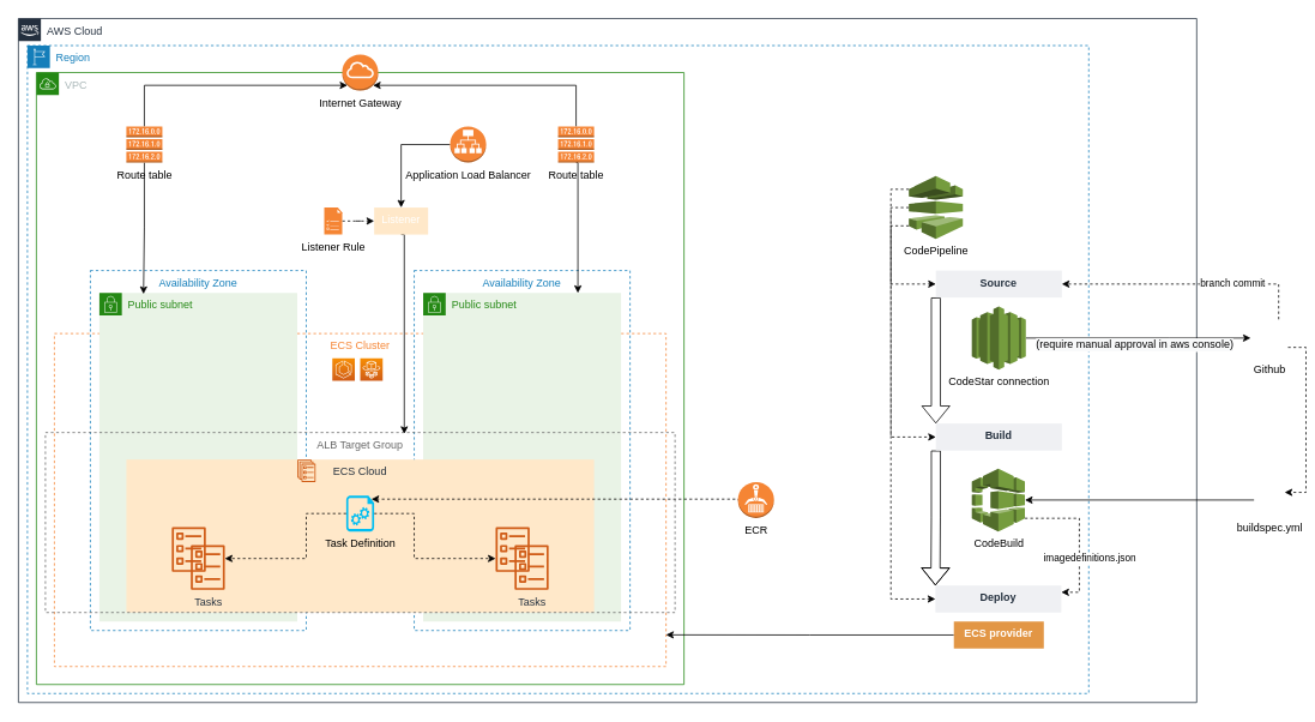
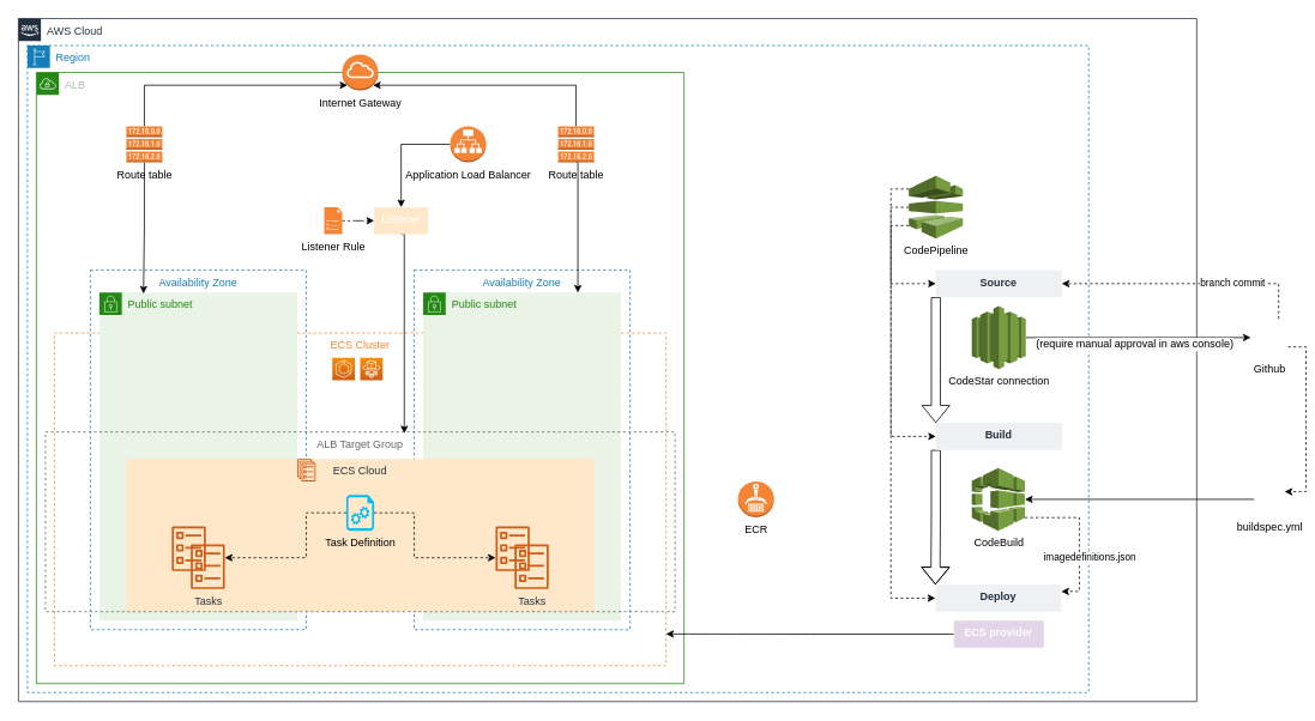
- <mxCell id="4" value="VPC" style="points=[[0,0],[0.25,0],[0.5,0],[0.75,0],[1,0],[1,0.25],[1,0.5],[1,0.75],[1,1],[0.75,1],[0.5,1],[0.25,1],[0,1],[0,0.75],[0,0.5],[0,0.25]];outlineConnect=0;gradientColor=none;html=1;whiteSpace=wrap;fontSize=12;fontStyle=0;shape=mxgraph.aws4.group;grIcon=mxgraph.aws4.group_vpc;strokeColor=#248814;fillColor=none;verticalAlign=top;align=left;spacingLeft=30;fontColor=#AAB7B8;dashed=0;" parent="1" vertex="1"><mxGeometry x="40" y="80" width="720" height="680" as="geometry" /></mxCell>
+ <mxCell id="4" value="ALB" style="points=[[0,0],[0.25,0],[0.5,0],[0.75,0],[1,0],[1,0.25],[1,0.5],[1,0.75],[1,1],[0.75,1],[0.5,1],[0.25,1],[0,1],[0,0.75],[0,0.5],[0,0.25]];outlineConnect=0;gradientColor=none;html=1;whiteSpace=wrap;fontSize=12;fontStyle=0;shape=mxgraph.aws4.group;grIcon=mxgraph.aws4.group_vpc;strokeColor=#248814;fillColor=none;verticalAlign=top;align=left;spacingLeft=30;fontColor=#AAB7B8;dashed=0;" parent="1" vertex="1"><mxGeometry x="40" y="80" width="720" height="680" as="geometry" /></mxCell>
- <mxCell id="18" style="edgeStyle=orthogonalEdgeStyle;rounded=0;orthogonalLoop=1;jettySize=auto;html=1;exitX=0;exitY=0.5;exitDx=0;exitDy=0;exitPerimeter=0;entryX=0.9;entryY=0.1;entryDx=0;entryDy=0;entryPerimeter=0;dashed=1;" parent="1" source="19" target="22" edge="1"><mxGeometry relative="1" as="geometry"><Array as="points"><mxPoint x="830" y="554" /></Array></mxGeometry></mxCell>
- <mxCell id="57" value="ECS provider" style="fillColor=#e29645;strokeColor=none;dashed=0;verticalAlign=top;fontStyle=1;fontColor=#FFFFFF;" parent="1" vertex="1"><mxGeometry x="1060" y="690" width="100" height="30" as="geometry" /></mxCell>
+ <mxCell id="57" value="ECS provider" style="fillColor=#e1d5e7;strokeColor=none;dashed=0;verticalAlign=top;fontStyle=1;fontColor=#FFFFFF;" parent="1" vertex="1"><mxGeometry x="1060" y="690" width="100" height="30" as="geometry" /></mxCell>
